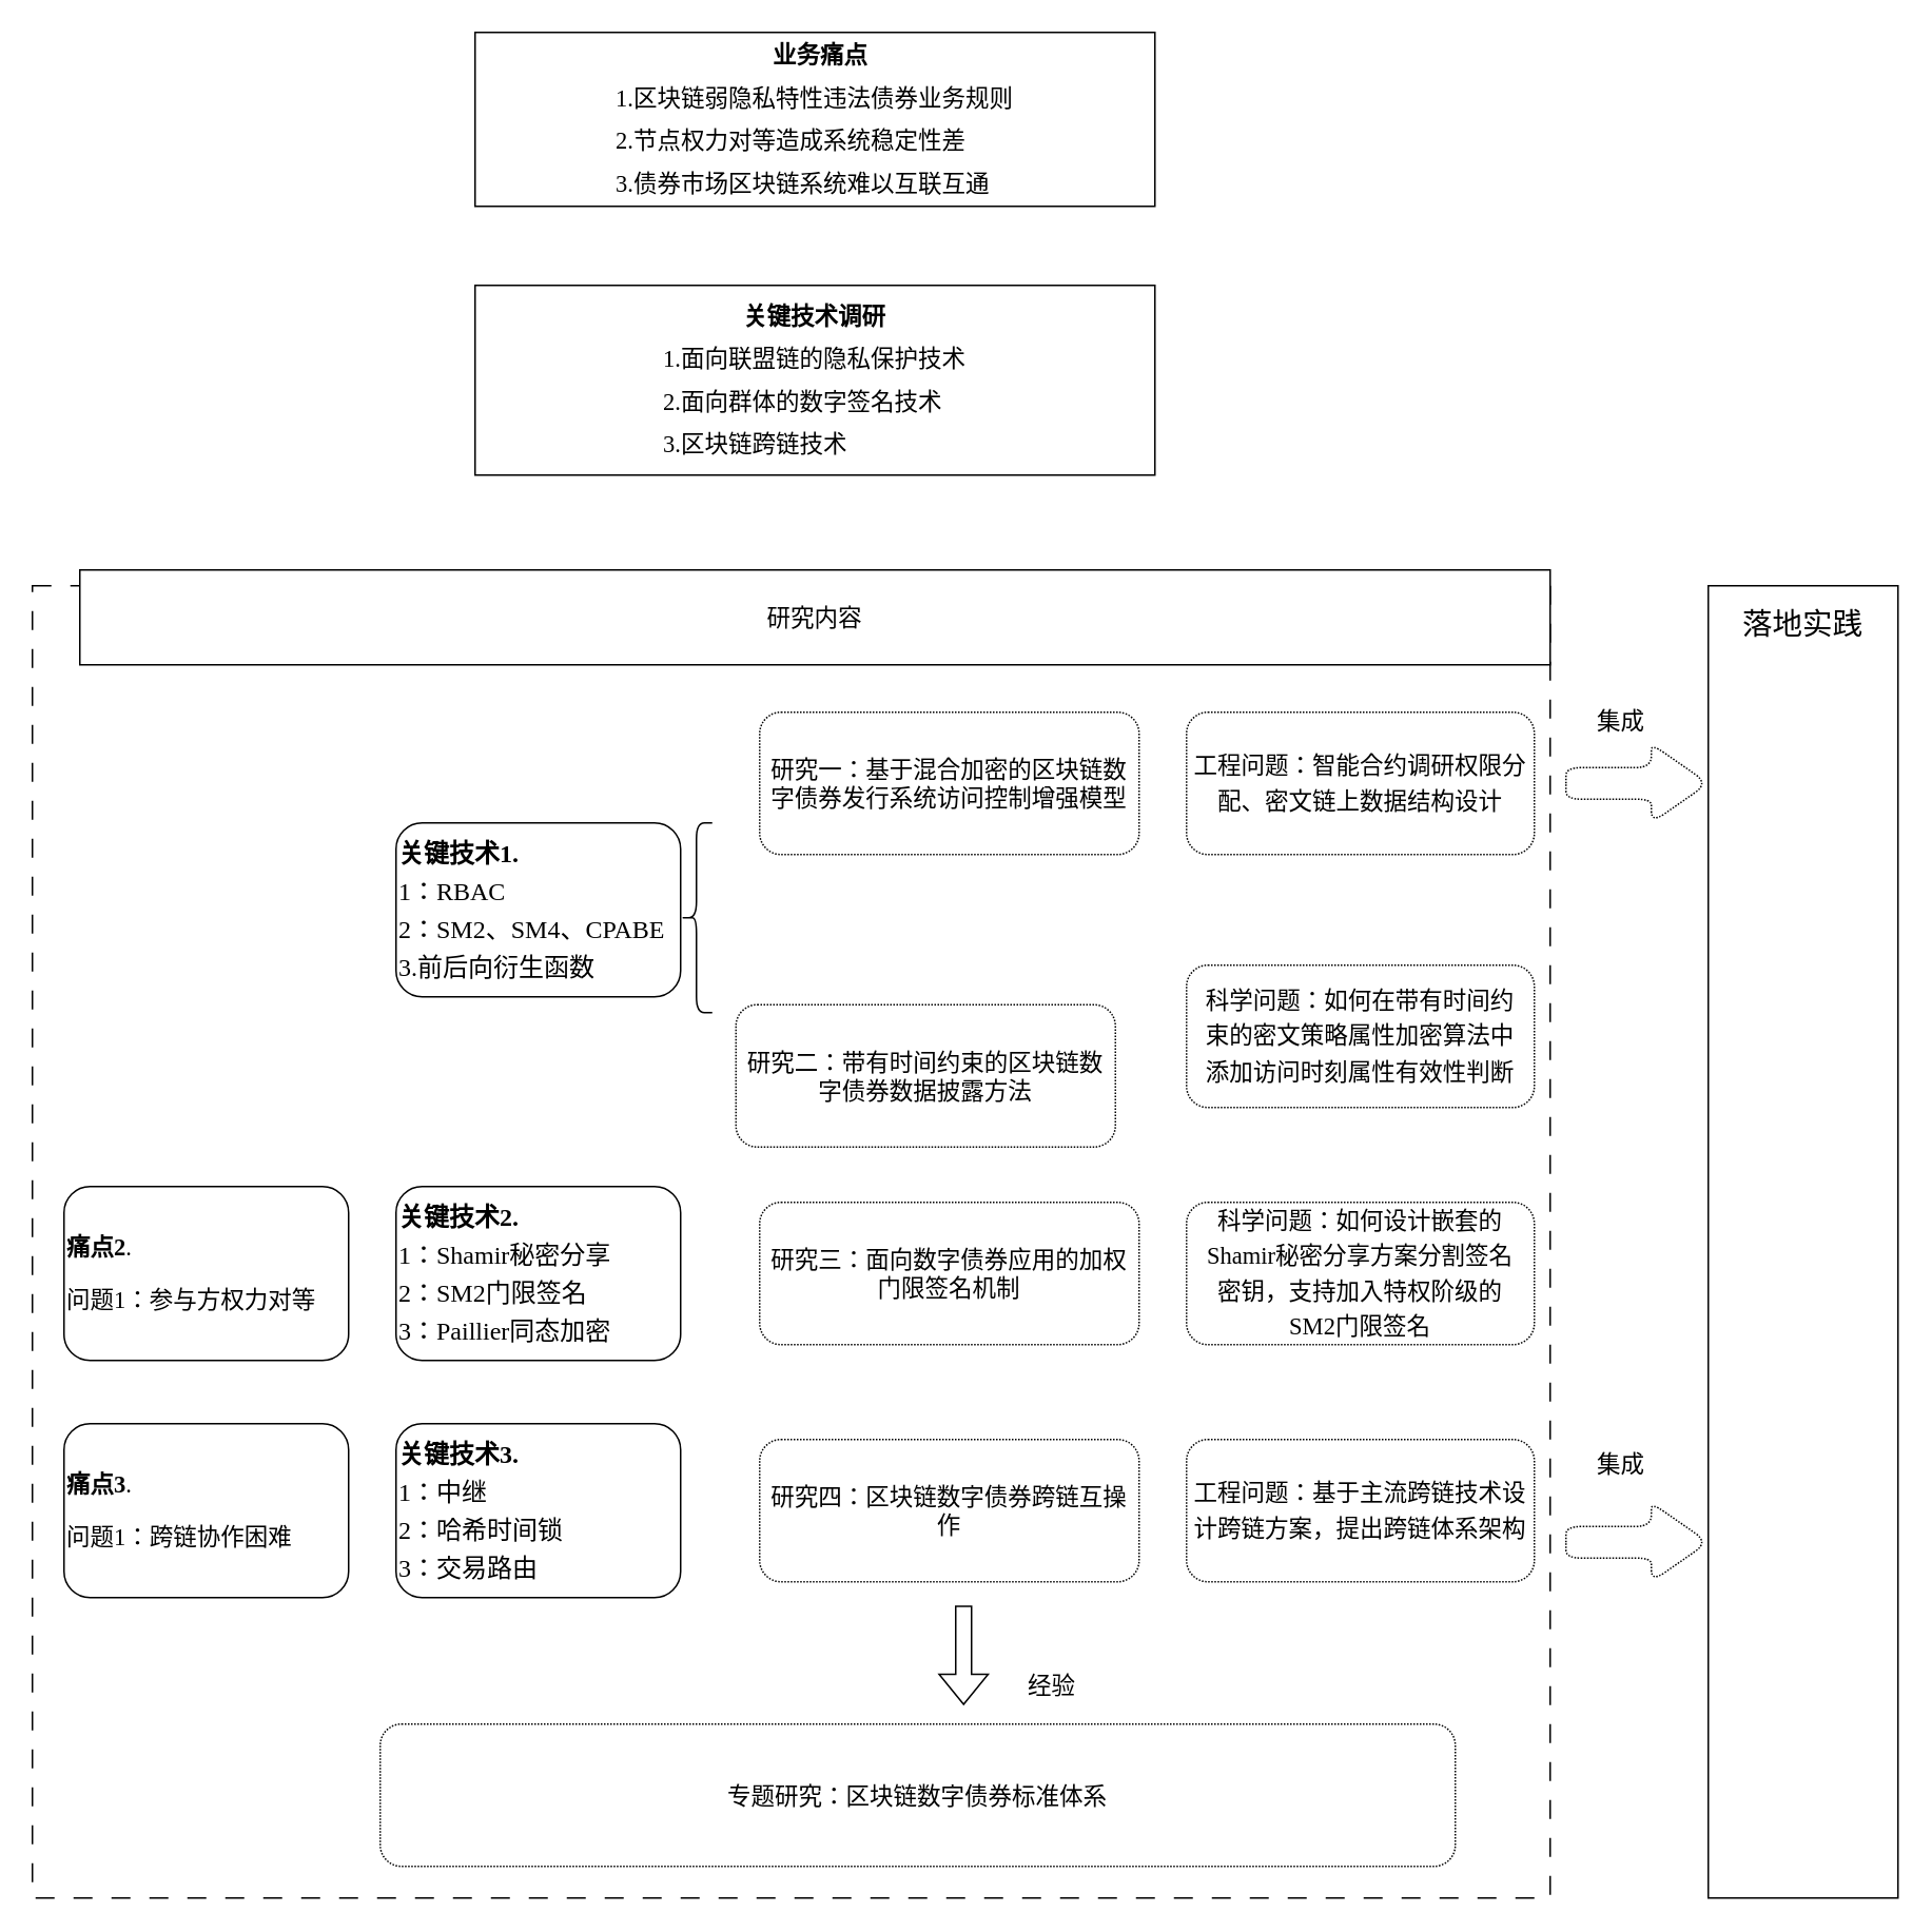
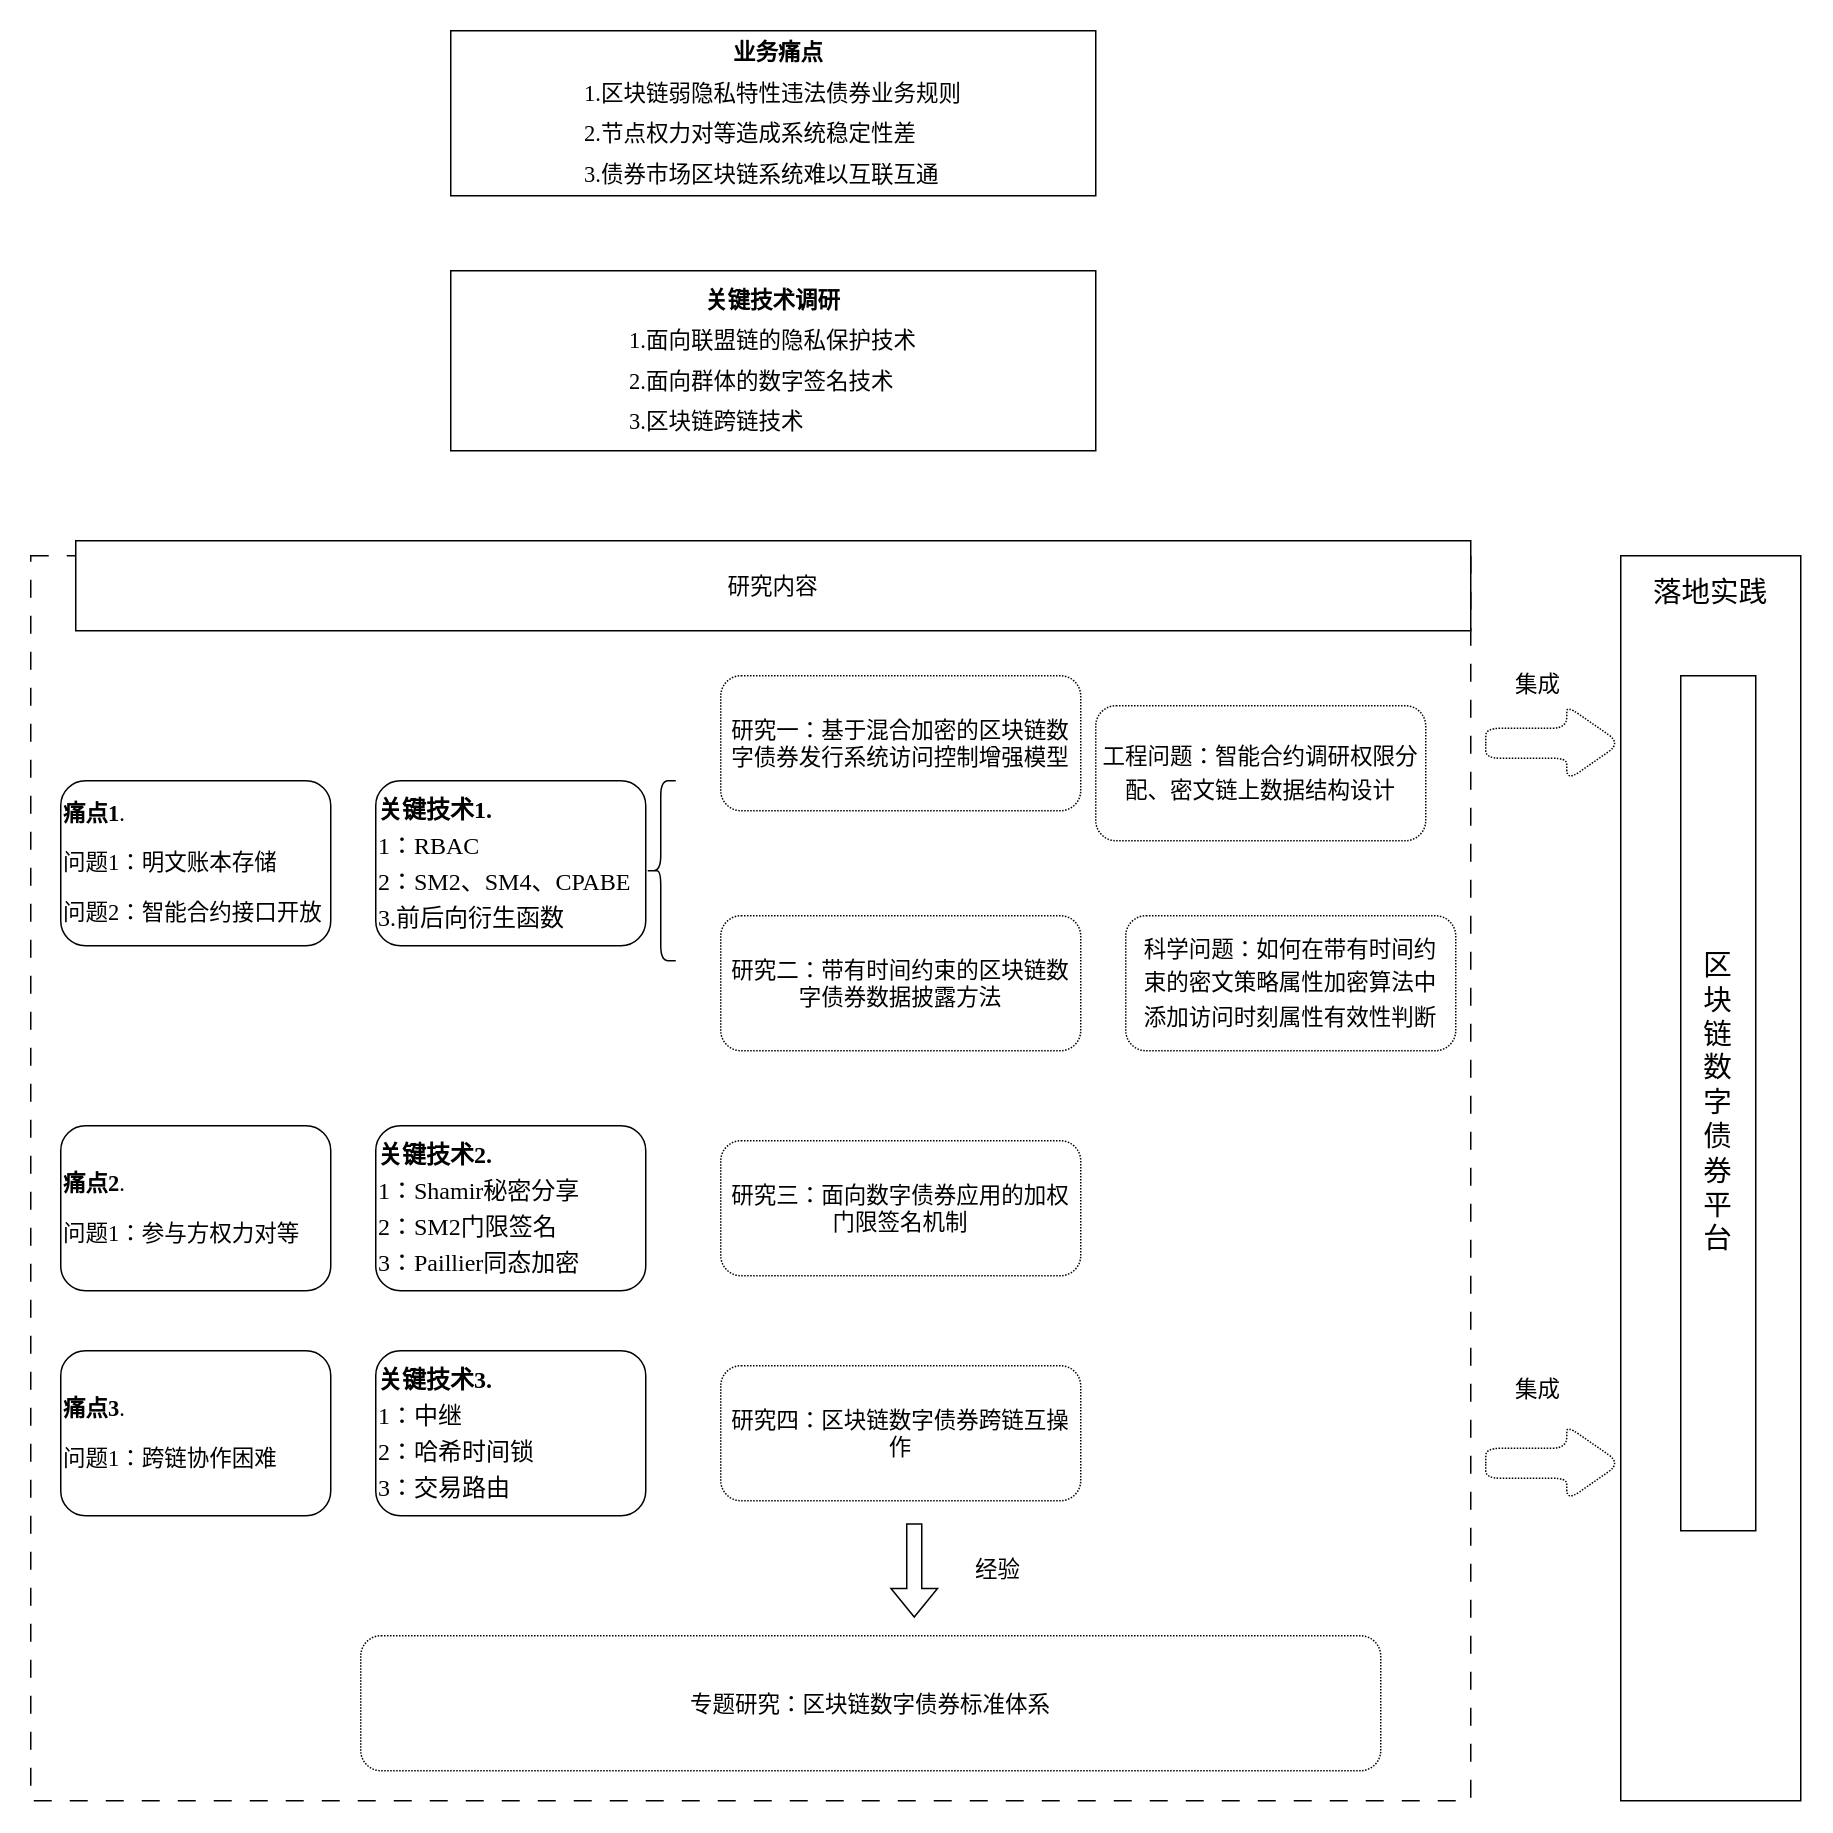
- <mxCell id="23" value="&lt;p style=&quot;line-height: 150%; font-size: 15px;&quot;&gt;工程问题：智能合约调研权限分配、密文链上数据结构设计&lt;/p&gt;" style="rounded=1;whiteSpace=wrap;html=1;dashed=1;dashPattern=1 1;fontSize=15;fontFamily=Times New Roman;" parent="1" vertex="1"><mxGeometry x="750" y="450" width="220" height="90" as="geometry" /></mxCell>
+ <mxCell id="23" value="&lt;p style=&quot;line-height: 150%; font-size: 15px;&quot;&gt;工程问题：智能合约调研权限分配、密文链上数据结构设计&lt;/p&gt;" style="rounded=1;whiteSpace=wrap;html=1;dashed=1;dashPattern=1 1;fontSize=15;fontFamily=Times New Roman;" parent="1" vertex="1"><mxGeometry x="730" y="470" width="220" height="90" as="geometry" /></mxCell>
+ <mxCell id="11" value="&lt;p style=&quot;line-height: 220%; font-size: 15px;&quot;&gt;&lt;font style=&quot;font-size: 15px;&quot;&gt;&lt;b style=&quot;font-size: 15px;&quot;&gt;痛点1&lt;/b&gt;.&lt;br style=&quot;font-size: 15px;&quot;&gt;问题1：明文账本存储&lt;br style=&quot;font-size: 15px;&quot;&gt;问题2：智能合约接口开放&lt;/font&gt;&lt;/p&gt;" style="rounded=1;whiteSpace=wrap;html=1;align=left;fontSize=15;fontFamily=Times New Roman;" parent="1" vertex="1"><mxGeometry x="40" y="520" width="180" height="110" as="geometry" /></mxCell>
- <mxCell id="7" value="研究二：带有时间约束的区块链数字债券数据披露方法" style="rounded=1;whiteSpace=wrap;html=1;dashed=1;dashPattern=1 1;fontSize=15;fontFamily=Times New Roman;" parent="1" vertex="1"><mxGeometry x="465" y="635" width="240" height="90" as="geometry" /></mxCell>
+ <mxCell id="7" value="研究二：带有时间约束的区块链数字债券数据披露方法" style="rounded=1;whiteSpace=wrap;html=1;dashed=1;dashPattern=1 1;fontSize=15;fontFamily=Times New Roman;" parent="1" vertex="1"><mxGeometry x="480" y="610" width="240" height="90" as="geometry" /></mxCell>
+ <mxCell id="12" value="&lt;font style=&quot;font-size: 19px;&quot;&gt;区&lt;br&gt;块&lt;br&gt;链&lt;br&gt;数&lt;br&gt;字&lt;br&gt;债&lt;br&gt;券&lt;br&gt;平&lt;br&gt;台&lt;/font&gt;" style="rounded=0;whiteSpace=wrap;html=1;fontFamily=Times New Roman;" parent="1" vertex="1"><mxGeometry x="1120" y="450" width="50" height="570" as="geometry" /></mxCell>
- <mxCell id="25" value="&lt;p style=&quot;line-height: 150%; font-size: 15px;&quot;&gt;科学问题：如何设计嵌套的Shamir秘密分享方案分割签名密钥，支持加入特权阶级的SM2门限签名&lt;/p&gt;" style="rounded=1;whiteSpace=wrap;html=1;dashed=1;dashPattern=1 1;fontSize=15;spacing=7;fontFamily=Times New Roman;" parent="1" vertex="1"><mxGeometry x="750" y="760" width="220" height="90" as="geometry" /></mxCell>
- <mxCell id="26" value="&lt;p style=&quot;line-height: 150%; font-size: 15px;&quot;&gt;工程问题：基于主流跨链技术设计跨链方案，提出跨链体系架构&lt;/p&gt;" style="rounded=1;whiteSpace=wrap;html=1;dashed=1;dashPattern=1 1;fontSize=15;fontFamily=Times New Roman;" parent="1" vertex="1"><mxGeometry x="750" y="910" width="220" height="90" as="geometry" /></mxCell>
- <mxCell id="20" value="&lt;font style=&quot;font-size: 15px;&quot;&gt;经验&lt;/font&gt;" style="rounded=0;whiteSpace=wrap;html=1;fillColor=none;strokeColor=none;fontSize=15;fontFamily=Times New Roman;" parent="1" vertex="1"><mxGeometry x="640" y="1050" width="50" height="30" as="geometry" /></mxCell>
+ <mxCell id="20" value="&lt;font style=&quot;font-size: 15px;&quot;&gt;经验&lt;/font&gt;" style="rounded=0;whiteSpace=wrap;html=1;fillColor=none;strokeColor=none;fontSize=15;fontFamily=Times New Roman;" parent="1" vertex="1"><mxGeometry x="640" y="1030" width="50" height="30" as="geometry" /></mxCell>
